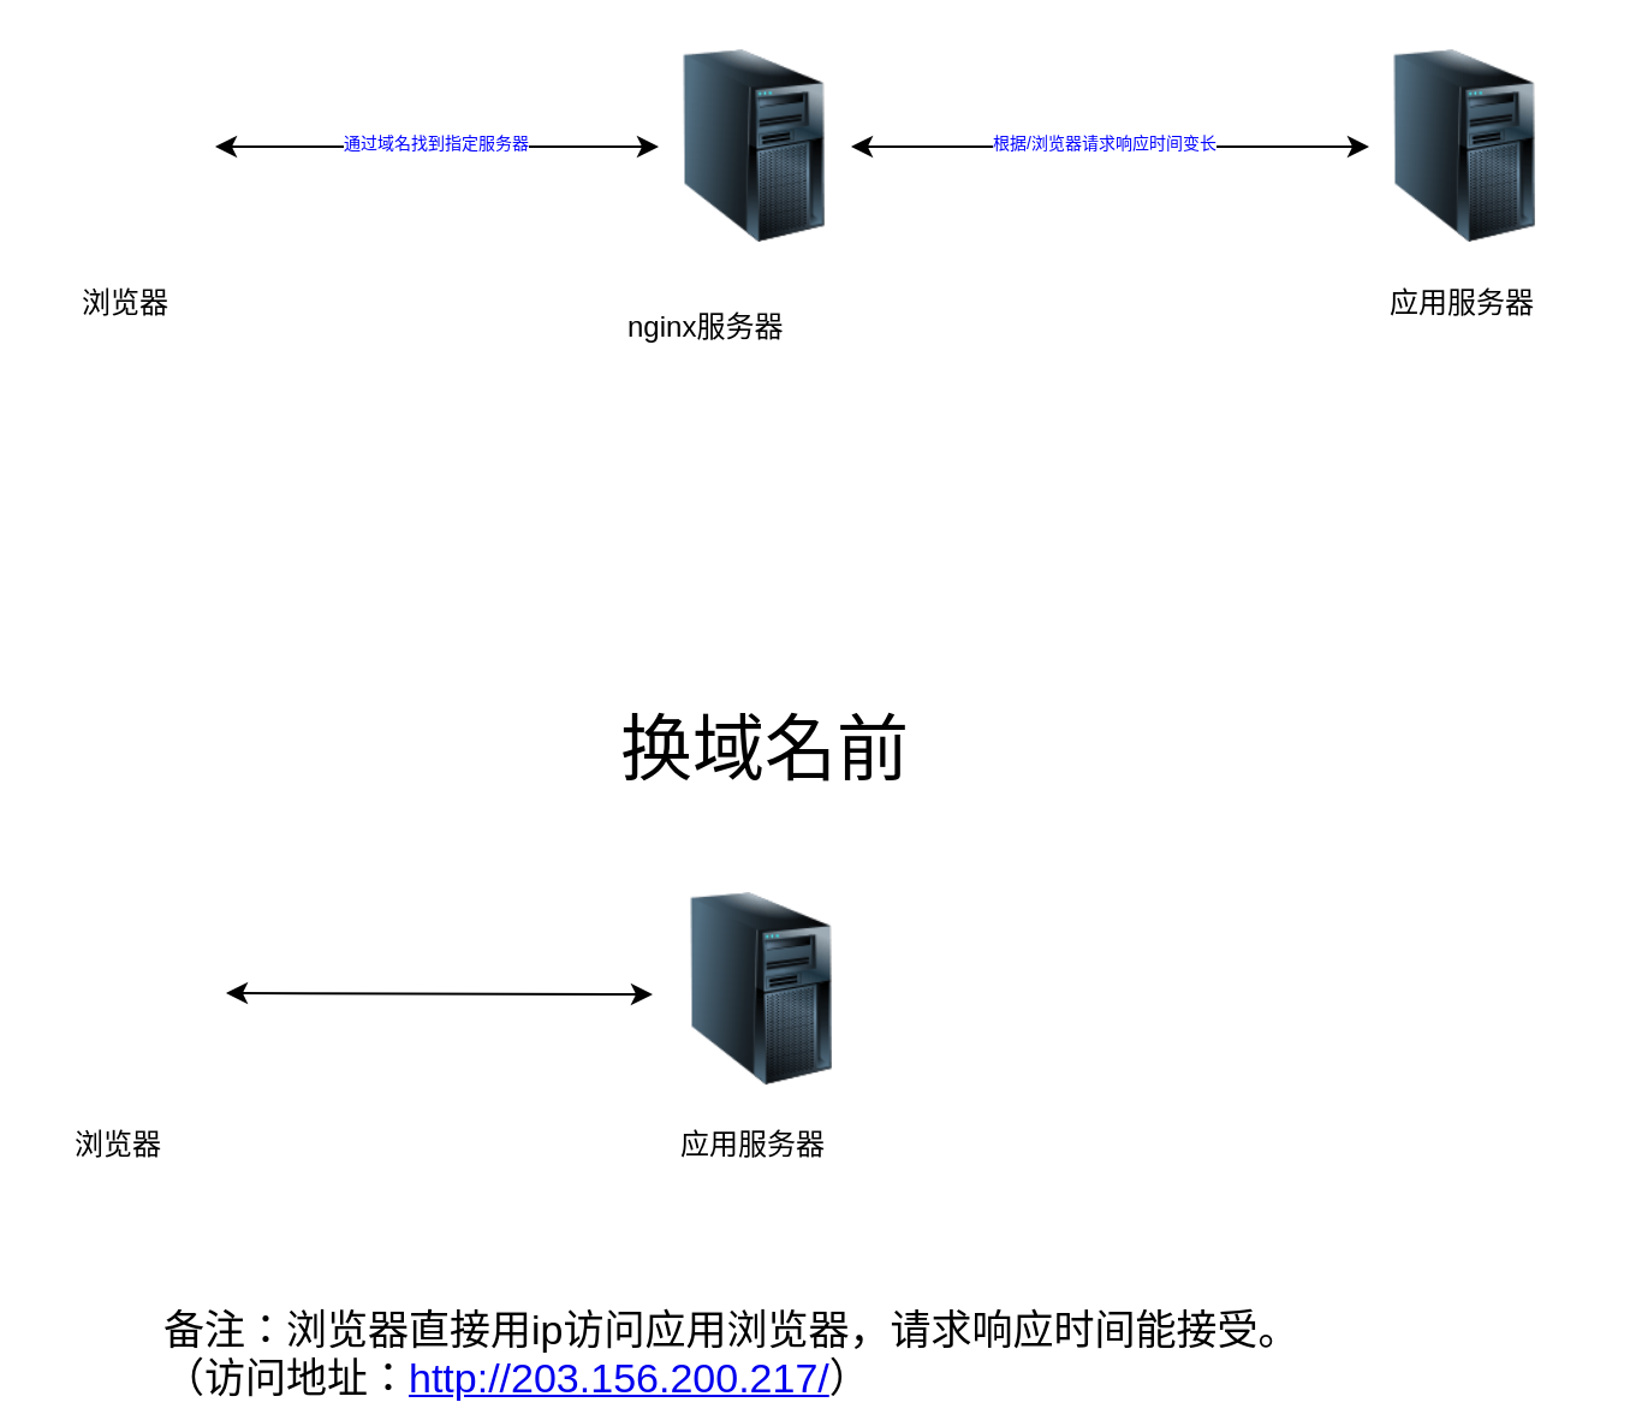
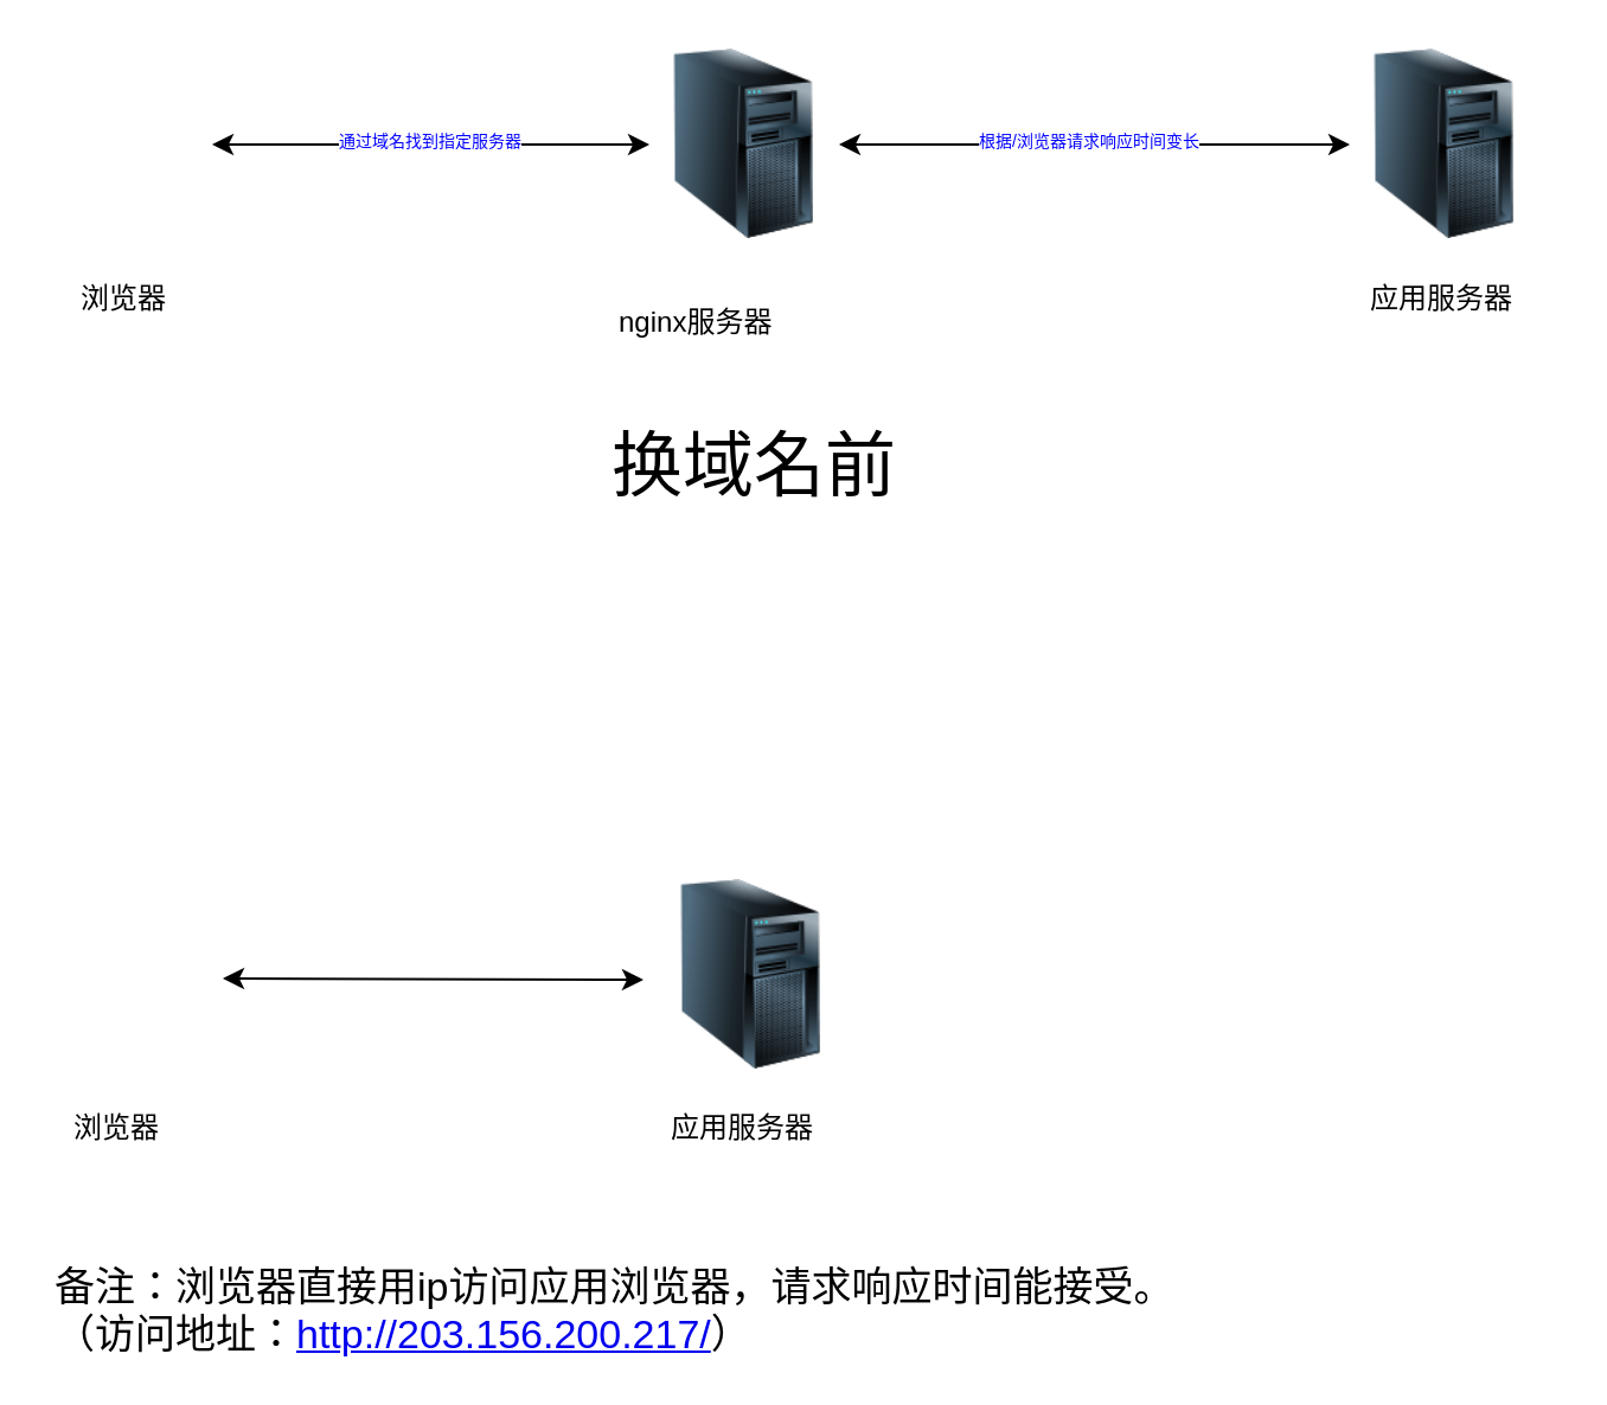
- <mxCell id="10" value="换域名前" style="text;html=1;resizable=0;points=[];autosize=1;align=left;verticalAlign=top;spacingTop=-4;fontSize=30;" vertex="1" parent="1"><mxGeometry x="256" y="291" width="140" height="40" as="geometry" /></mxCell>
+ <mxCell id="10" value="换域名前" style="text;html=1;resizable=0;points=[];autosize=1;align=left;verticalAlign=top;spacingTop=-4;fontSize=30;" vertex="1" parent="1"><mxGeometry x="256" y="176" width="140" height="40" as="geometry" /></mxCell>
- <mxCell id="17" value="备注：浏览器直接用ip访问应用浏览器，请求响应时间能接受。&lt;br&gt;（访问地址：&lt;a href=&quot;http://203.156.200.217/&quot;&gt;http://203.156.200.217/&lt;/a&gt;）" style="text;html=1;resizable=0;points=[];autosize=1;align=left;verticalAlign=top;spacingTop=-4;fontSize=17;" vertex="1" parent="1"><mxGeometry x="65.5" y="541" width="490" height="40" as="geometry" /></mxCell>
+ <mxCell id="17" value="备注：浏览器直接用ip访问应用浏览器，请求响应时间能接受。&lt;br&gt;（访问地址：&lt;a href=&quot;http://203.156.200.217/&quot;&gt;http://203.156.200.217/&lt;/a&gt;）" style="text;html=1;resizable=0;points=[];autosize=1;align=left;verticalAlign=top;spacingTop=-4;fontSize=17;" vertex="1" parent="1"><mxGeometry x="20.5" y="531" width="490" height="40" as="geometry" /></mxCell>
